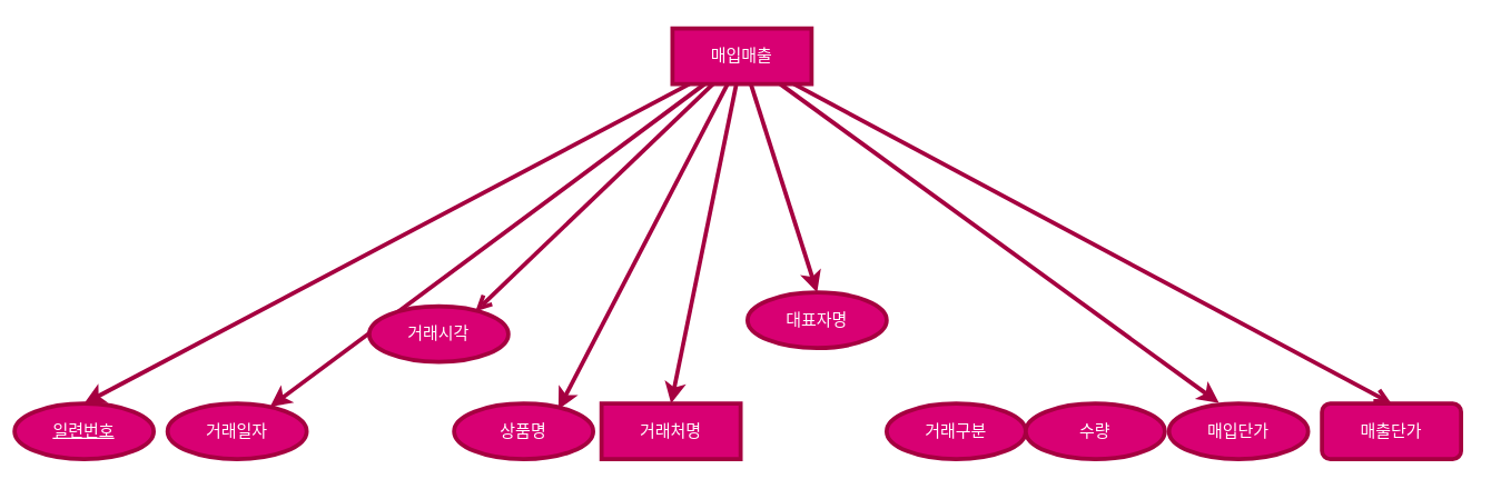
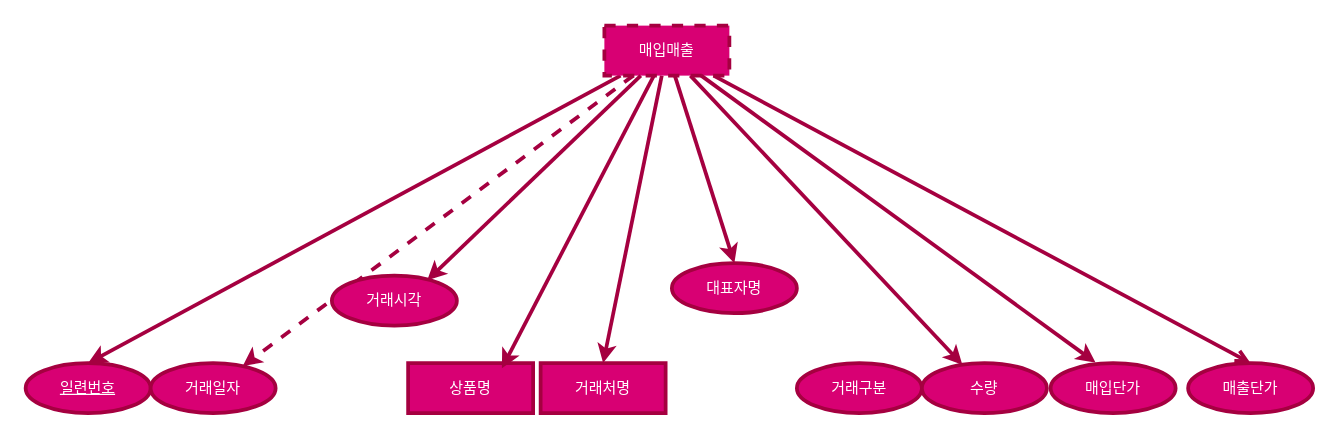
- <mxCell id="8" value="매입매출" style="whiteSpace=wrap;html=1;align=center;strokeWidth=3;strokeColor=#A50040;fillColor=#d80073;fontColor=#ffffff;" parent="1" vertex="1"><mxGeometry x="483" y="20" width="100" height="40" as="geometry" /></mxCell>
+ <mxCell id="8" value="매입매출" style="whiteSpace=wrap;html=1;align=center;strokeWidth=3;strokeColor=#A50040;fillColor=#d80073;fontColor=#ffffff;dashed=1;" parent="1" vertex="1"><mxGeometry x="483" y="20" width="100" height="40" as="geometry" /></mxCell>
- <mxCell id="3" style="rounded=0;orthogonalLoop=1;jettySize=auto;html=1;strokeWidth=3;strokeColor=#A50040;fillColor=#d80073;" parent="1" source="8" target="10" edge="1"><mxGeometry relative="1" as="geometry" /></mxCell>
+ <mxCell id="3" style="rounded=0;orthogonalLoop=1;jettySize=auto;html=1;strokeWidth=3;strokeColor=#A50040;fillColor=#d80073;dashed=1;" parent="1" source="8" target="10" edge="1"><mxGeometry relative="1" as="geometry" /></mxCell>
+ <mxCell id="6" style="rounded=0;orthogonalLoop=1;jettySize=auto;html=1;strokeWidth=3;strokeColor=#A50040;fillColor=#d80073;" parent="1" source="8" target="16" edge="1"><mxGeometry relative="1" as="geometry" /></mxCell>
- <mxCell id="21" style="rounded=0;orthogonalLoop=1;jettySize=auto;html=1;entryX=0.763;entryY=0.094;entryDx=0;entryDy=0;entryPerimeter=0;strokeWidth=3;strokeColor=#A50040;fillColor=#d80073;endArrow=open;" parent="1" source="8" target="11" edge="1"><mxGeometry relative="1" as="geometry" /></mxCell>
+ <mxCell id="21" style="rounded=0;orthogonalLoop=1;jettySize=auto;html=1;entryX=0.763;entryY=0.094;entryDx=0;entryDy=0;entryPerimeter=0;strokeWidth=3;strokeColor=#A50040;fillColor=#d80073;" parent="1" source="8" target="11" edge="1"><mxGeometry relative="1" as="geometry" /></mxCell>
- <mxCell id="9" value="일련번호" style="ellipse;whiteSpace=wrap;html=1;align=center;fontStyle=4;strokeWidth=3;strokeColor=#A50040;fillColor=#d80073;fontColor=#ffffff;" parent="1" vertex="1"><mxGeometry x="10" y="290" width="100" height="40" as="geometry" /></mxCell>
+ <mxCell id="9" value="일련번호" style="ellipse;whiteSpace=wrap;html=1;align=center;fontStyle=4;strokeWidth=3;strokeColor=#A50040;fillColor=#d80073;fontColor=#ffffff;" parent="1" vertex="1"><mxGeometry x="20" y="290" width="100" height="40" as="geometry" /></mxCell>
- <mxCell id="12" value="상품명" style="ellipse;whiteSpace=wrap;html=1;align=center;strokeWidth=3;strokeColor=#A50040;fillColor=#d80073;fontColor=#ffffff;" parent="1" vertex="1"><mxGeometry x="326" y="290" width="100" height="40" as="geometry" /></mxCell>
+ <mxCell id="12" value="상품명" style="whiteSpace=wrap;html=1;align=center;strokeWidth=3;strokeColor=#A50040;fillColor=#d80073;fontColor=#ffffff;rounded=0;" parent="1" vertex="1"><mxGeometry x="326" y="290" width="100" height="40" as="geometry" /></mxCell>
- <mxCell id="18" value="매출단가" style="whiteSpace=wrap;html=1;align=center;strokeWidth=3;strokeColor=#A50040;fillColor=#d80073;fontColor=#ffffff;rounded=1;" parent="1" vertex="1"><mxGeometry x="950" y="290" width="100" height="40" as="geometry" /></mxCell>
+ <mxCell id="18" value="매출단가" style="ellipse;whiteSpace=wrap;html=1;align=center;strokeWidth=3;strokeColor=#A50040;fillColor=#d80073;fontColor=#ffffff;" parent="1" vertex="1"><mxGeometry x="950" y="290" width="100" height="40" as="geometry" /></mxCell>
